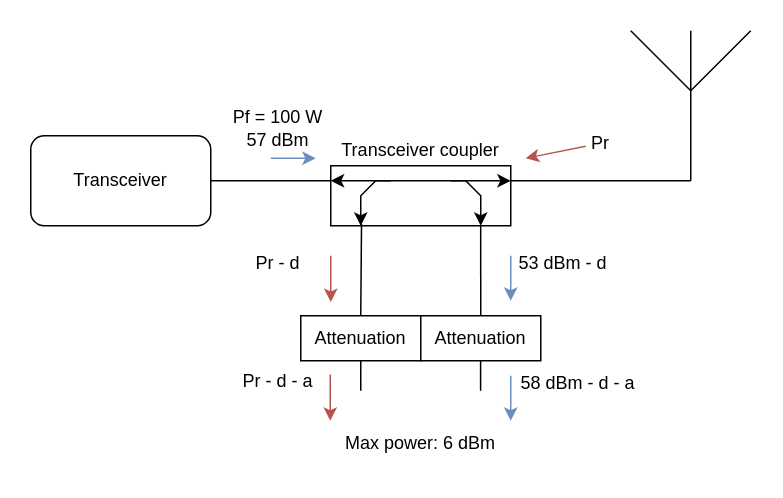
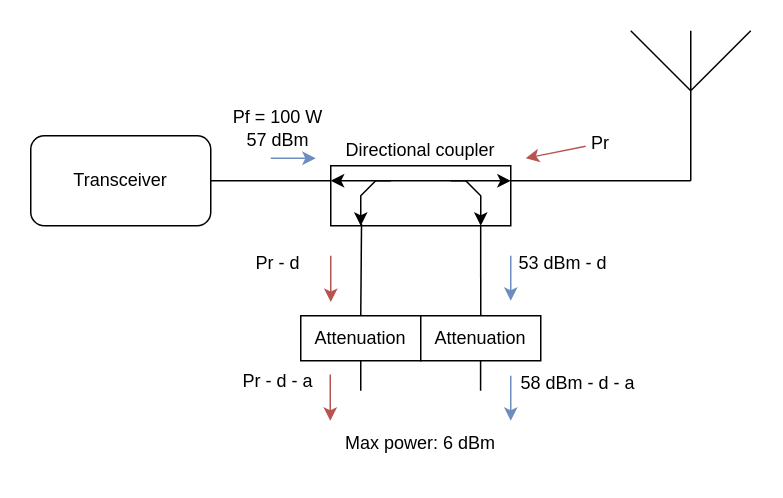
- <mxCell id="19" value="Transceiver coupler" style="text;html=1;strokeColor=none;fillColor=none;align=center;verticalAlign=middle;whiteSpace=wrap;rounded=0;" parent="1" vertex="1"><mxGeometry x="220" y="85" width="120" height="30" as="geometry" /></mxCell>
+ <mxCell id="19" value="Directional coupler" style="text;html=1;strokeColor=none;fillColor=none;align=center;verticalAlign=middle;whiteSpace=wrap;rounded=0;" parent="1" vertex="1"><mxGeometry x="220" y="85" width="120" height="30" as="geometry" /></mxCell>
